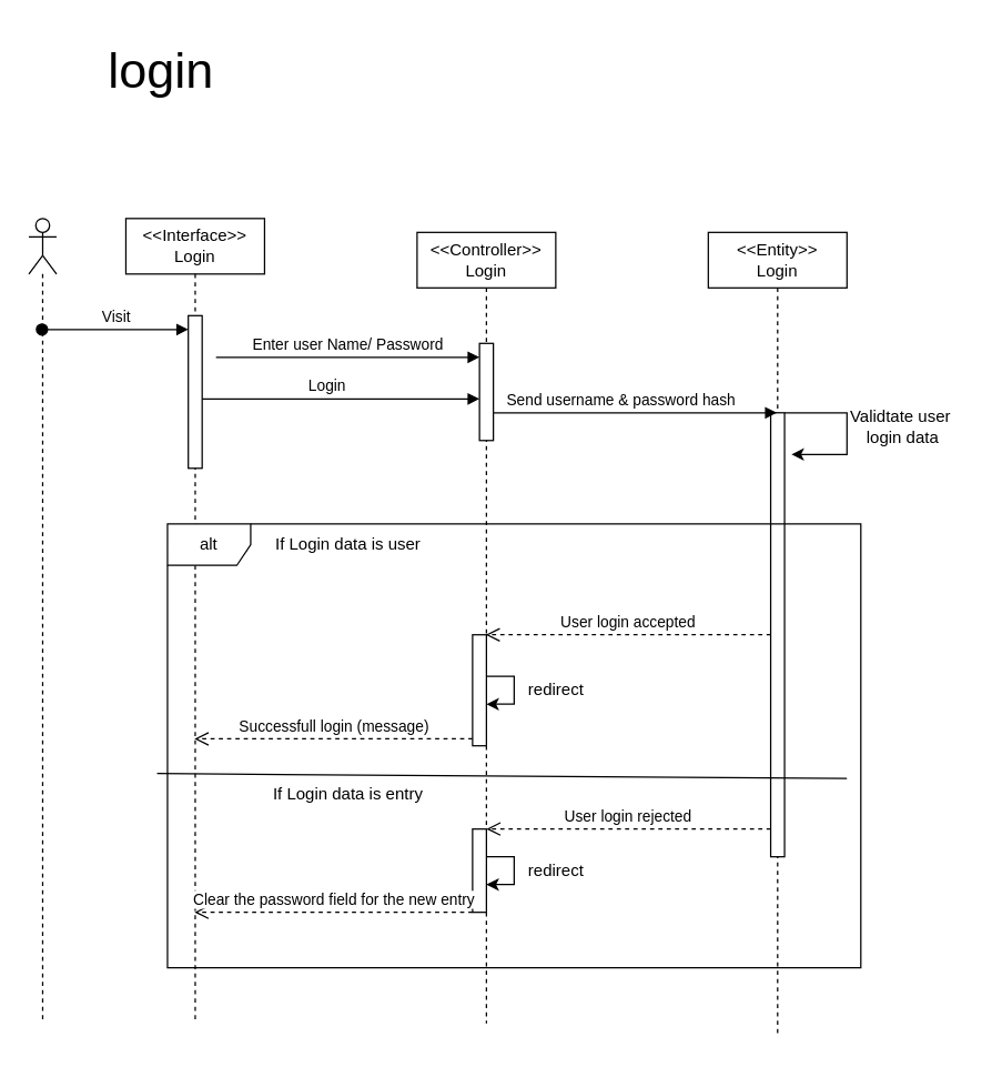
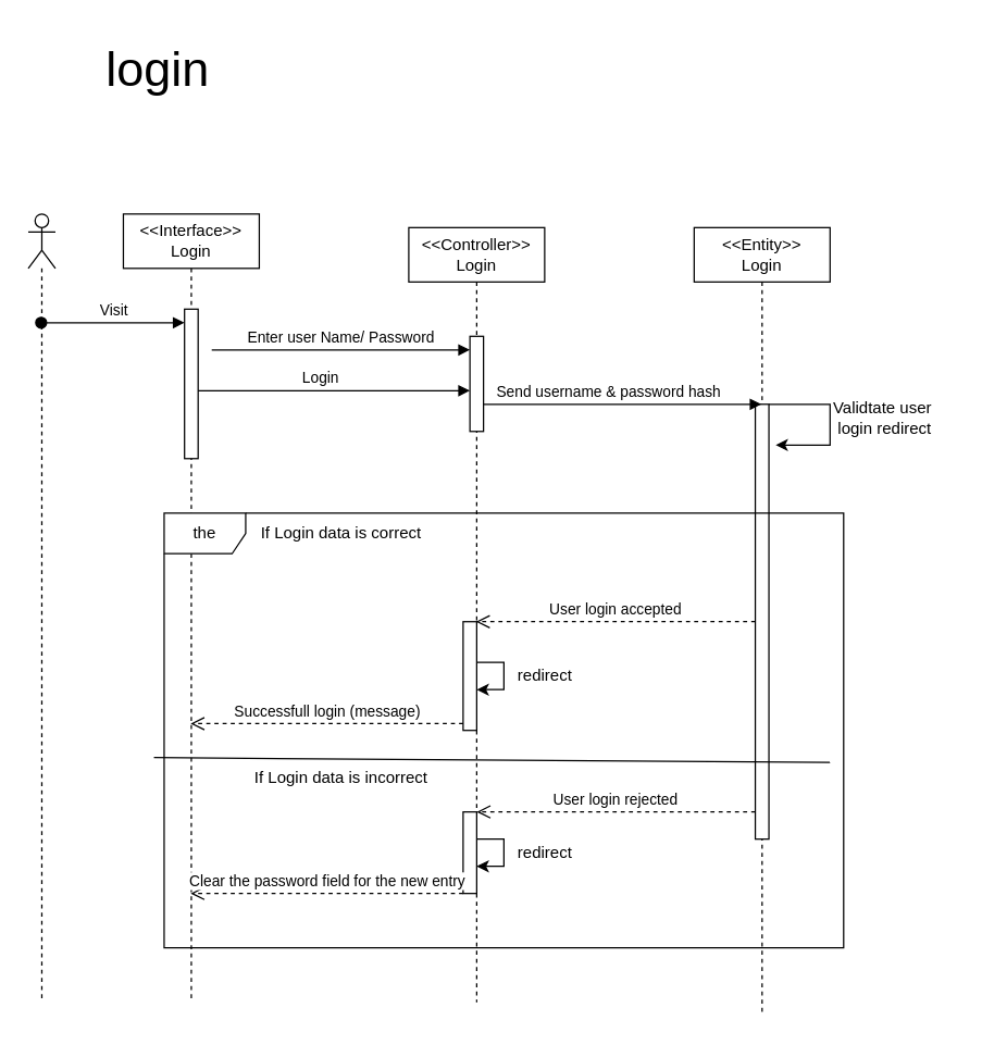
- <mxCell id="15" value="Validtate user&amp;nbsp;&lt;div&gt;login data&lt;/div&gt;" style="text;html=1;align=center;verticalAlign=middle;resizable=0;points=[];autosize=1;strokeColor=none;fillColor=none;" parent="1" vertex="1"><mxGeometry x="600" y="287" width="100" height="40" as="geometry" /></mxCell>
+ <mxCell id="15" value="Validtate user&amp;nbsp;&lt;div&gt;login redirect&lt;/div&gt;" style="text;html=1;align=center;verticalAlign=middle;resizable=0;points=[];autosize=1;strokeColor=none;fillColor=none;" parent="1" vertex="1"><mxGeometry x="600" y="287" width="100" height="40" as="geometry" /></mxCell>
- <mxCell id="16" value="alt" style="shape=umlFrame;whiteSpace=wrap;html=1;pointerEvents=0;" parent="1" vertex="1"><mxGeometry x="120" y="377" width="500" height="320" as="geometry" /></mxCell>
+ <mxCell id="16" value="the" style="shape=umlFrame;whiteSpace=wrap;html=1;pointerEvents=0;" parent="1" vertex="1"><mxGeometry x="120" y="377" width="500" height="320" as="geometry" /></mxCell>
- <mxCell id="17" value="If Login data is user" style="text;html=1;align=center;verticalAlign=middle;resizable=0;points=[];autosize=1;strokeColor=none;fillColor=none;" parent="1" vertex="1"><mxGeometry x="180" y="377" width="140" height="30" as="geometry" /></mxCell>
+ <mxCell id="17" value="If Login data is correct" style="text;html=1;align=center;verticalAlign=middle;resizable=0;points=[];autosize=1;strokeColor=none;fillColor=none;" parent="1" vertex="1"><mxGeometry x="180" y="377" width="140" height="30" as="geometry" /></mxCell>
- <mxCell id="29" value="If Login data is entry" style="text;html=1;align=center;verticalAlign=middle;resizable=0;points=[];autosize=1;strokeColor=none;fillColor=none;" parent="1" vertex="1"><mxGeometry x="175" y="557" width="150" height="30" as="geometry" /></mxCell>
+ <mxCell id="29" value="If Login data is incorrect" style="text;html=1;align=center;verticalAlign=middle;resizable=0;points=[];autosize=1;strokeColor=none;fillColor=none;" parent="1" vertex="1"><mxGeometry x="175" y="557" width="150" height="30" as="geometry" /></mxCell>
